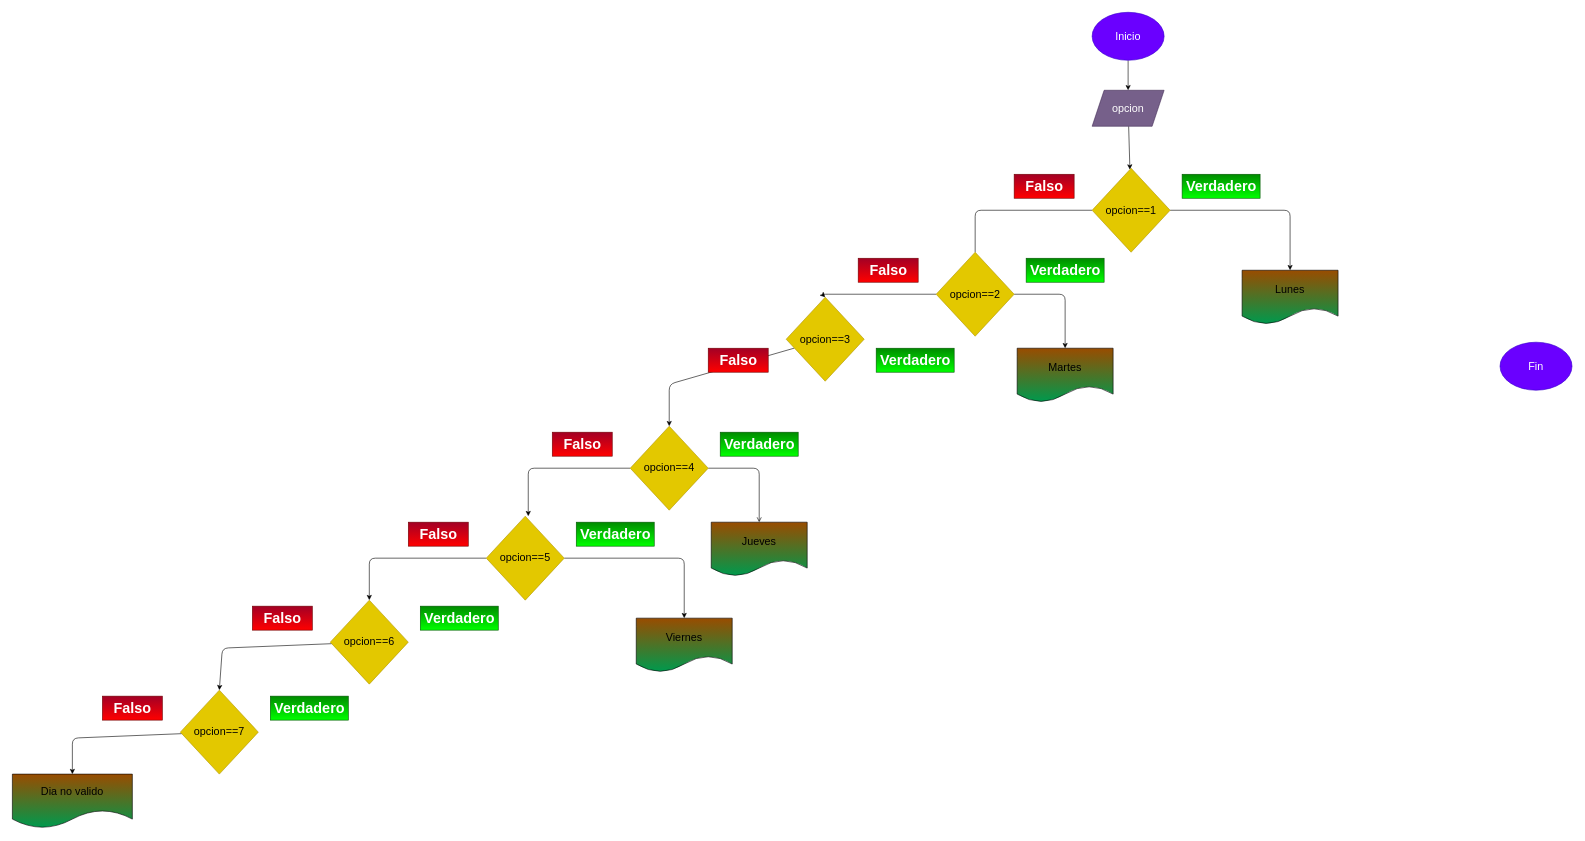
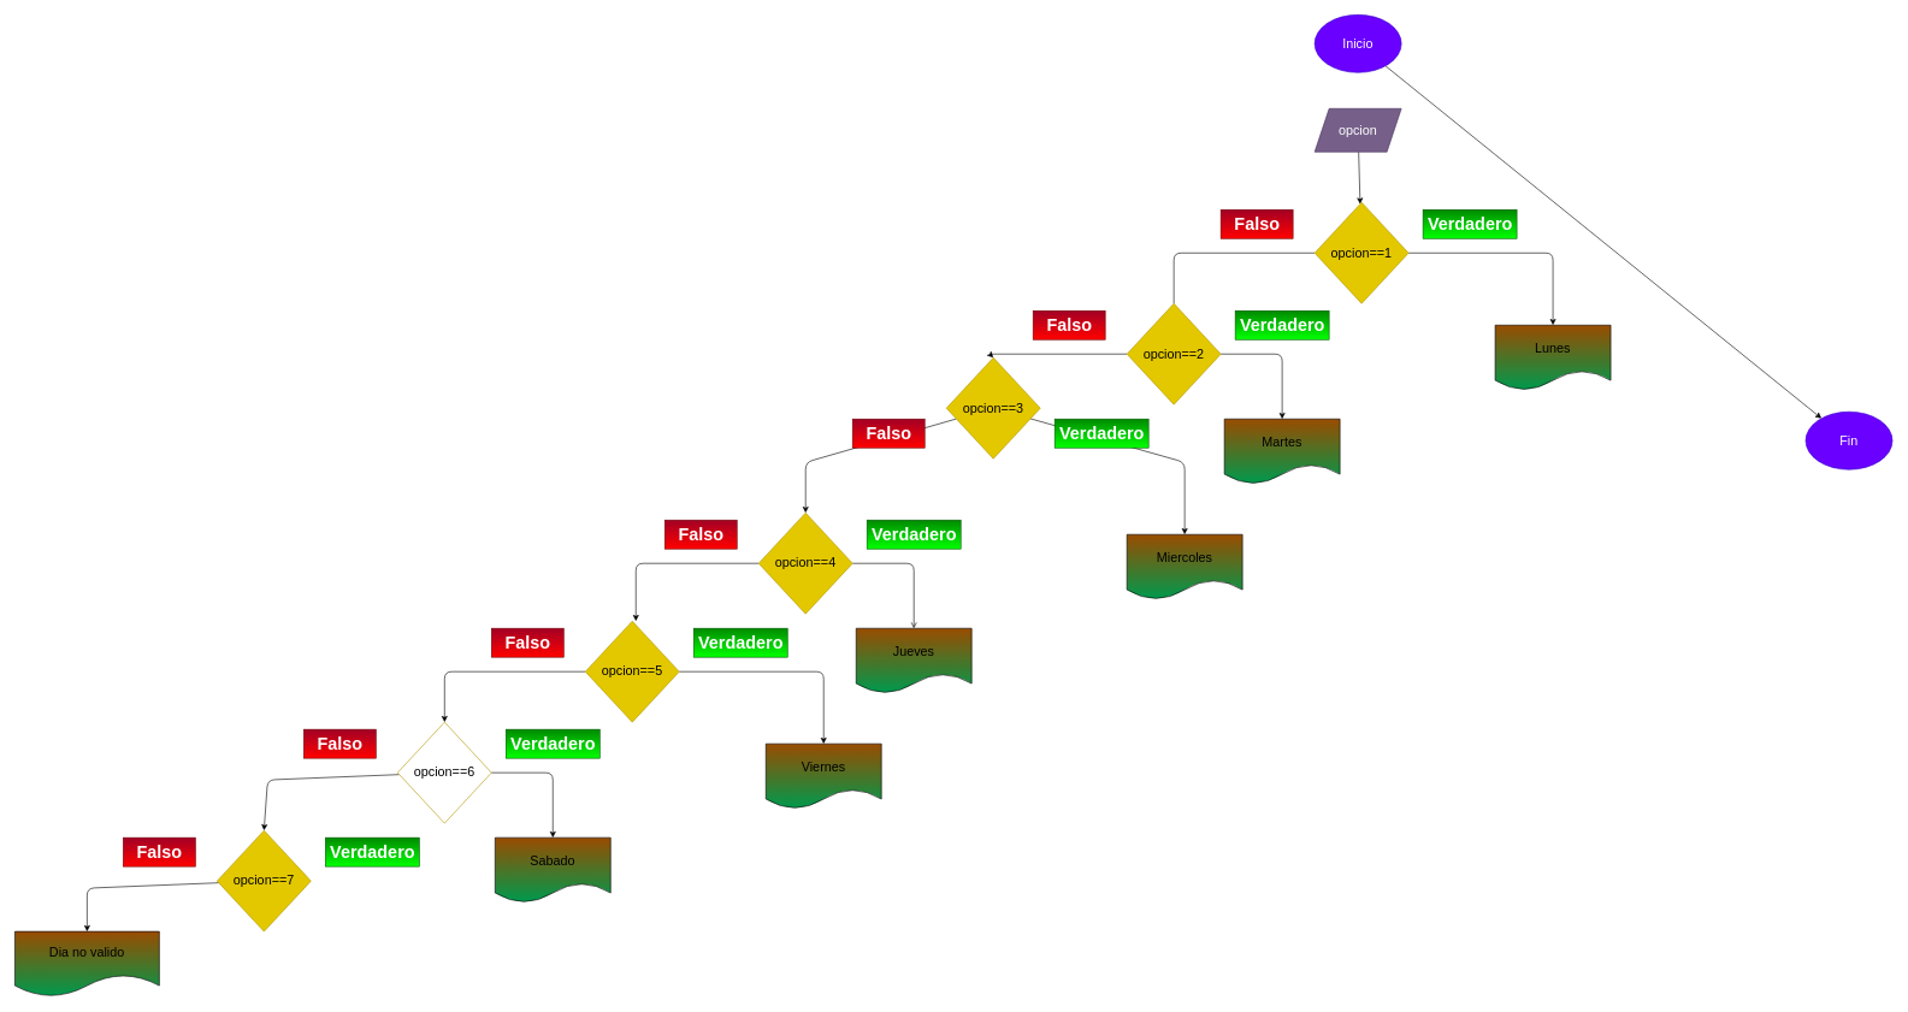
- <mxCell id="2" value="" style="edgeStyle=none;html=1;fontSize=18;" parent="1" source="3" target="5" edge="1"><mxGeometry relative="1" as="geometry" /></mxCell>
+ <mxCell id="2" value="" style="edgeStyle=none;html=1;fontSize=18;" parent="1" source="3" target="11" edge="1"><mxGeometry relative="1" as="geometry" /></mxCell>
+ <mxCell id="19" style="edgeStyle=none;html=1;" edge="1" parent="1" source="21" target="30"><mxGeometry relative="1" as="geometry"><Array as="points"><mxPoint x="1640" y="640" /></Array><mxPoint x="1645" y="730" as="targetPoint" /></mxGeometry></mxCell>
+ <mxCell id="30" value="Miercoles" style="shape=document;whiteSpace=wrap;html=1;boundedLbl=1;fontSize=18;gradientColor=#00994D;fillColor=#994C00;" vertex="1" parent="1"><mxGeometry x="1560" y="740" width="160" height="90" as="geometry" /></mxCell>
- <mxCell id="39" value="opcion==6" style="rhombus;whiteSpace=wrap;html=1;fontSize=18;fillColor=#e3c800;fontColor=#000000;strokeColor=#B09500;" vertex="1" parent="1"><mxGeometry x="550" y="1000" width="130" height="140" as="geometry" /></mxCell>
+ <mxCell id="39" value="opcion==6" style="rhombus;whiteSpace=wrap;html=1;fontSize=18;fillColor=#ffffff;fontColor=#000000;strokeColor=#B09500;" vertex="1" parent="1"><mxGeometry x="550" y="1000" width="130" height="140" as="geometry" /></mxCell>
+ <mxCell id="37" style="edgeStyle=none;html=1;" edge="1" source="39" target="36" parent="1"><mxGeometry relative="1" as="geometry"><Array as="points"><mxPoint x="765" y="1070" /></Array><mxPoint x="765" y="1160" as="targetPoint" /></mxGeometry></mxCell>
+ <mxCell id="36" value="Sabado" style="shape=document;whiteSpace=wrap;html=1;boundedLbl=1;fontSize=18;gradientColor=#00994D;fillColor=#994C00;" vertex="1" parent="1"><mxGeometry x="685" y="1160" width="160" height="90" as="geometry" /></mxCell>
